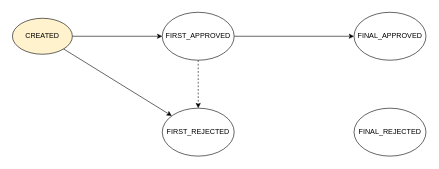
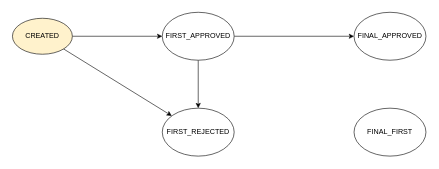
- <mxCell id="4" value="" style="edgeStyle=orthogonalEdgeStyle;rounded=0;orthogonalLoop=1;jettySize=auto;html=1;dashed=1;" edge="1" parent="1" source="6" target="7"><mxGeometry relative="1" as="geometry" /></mxCell>
+ <mxCell id="4" value="" style="edgeStyle=orthogonalEdgeStyle;rounded=0;orthogonalLoop=1;jettySize=auto;html=1;" edge="1" parent="1" source="6" target="7"><mxGeometry relative="1" as="geometry" /></mxCell>
- <mxCell id="10" value="FINAL_REJECTED" style="ellipse;whiteSpace=wrap;html=1;" vertex="1" parent="1"><mxGeometry x="590" y="180" width="120" height="80" as="geometry" /></mxCell>
+ <mxCell id="10" value="FINAL_FIRST" style="ellipse;whiteSpace=wrap;html=1;" vertex="1" parent="1"><mxGeometry x="590" y="180" width="120" height="80" as="geometry" /></mxCell>
